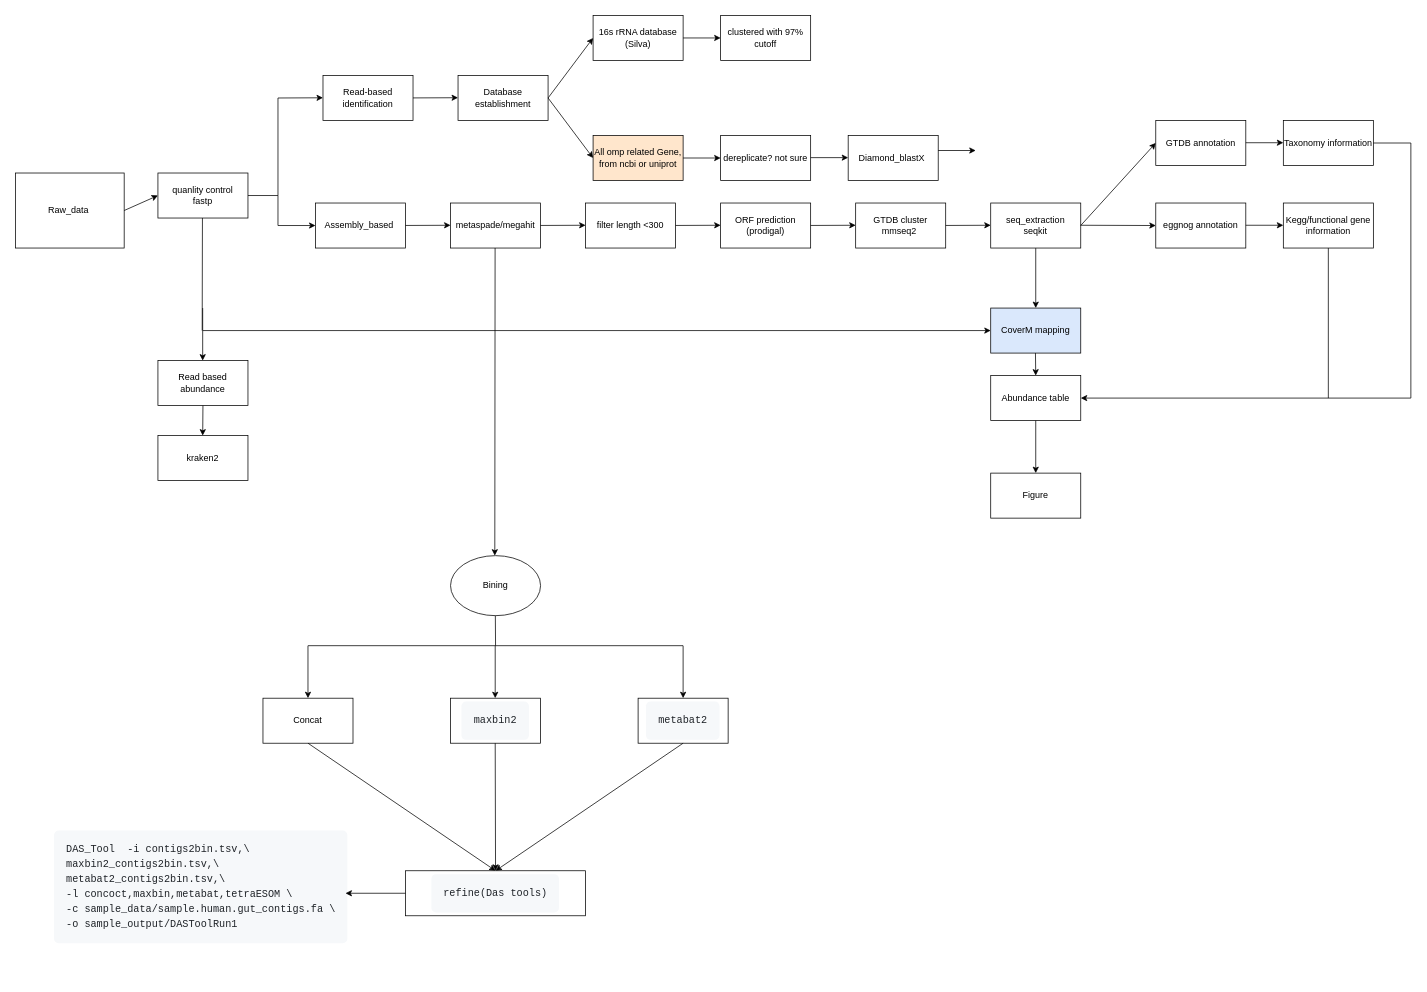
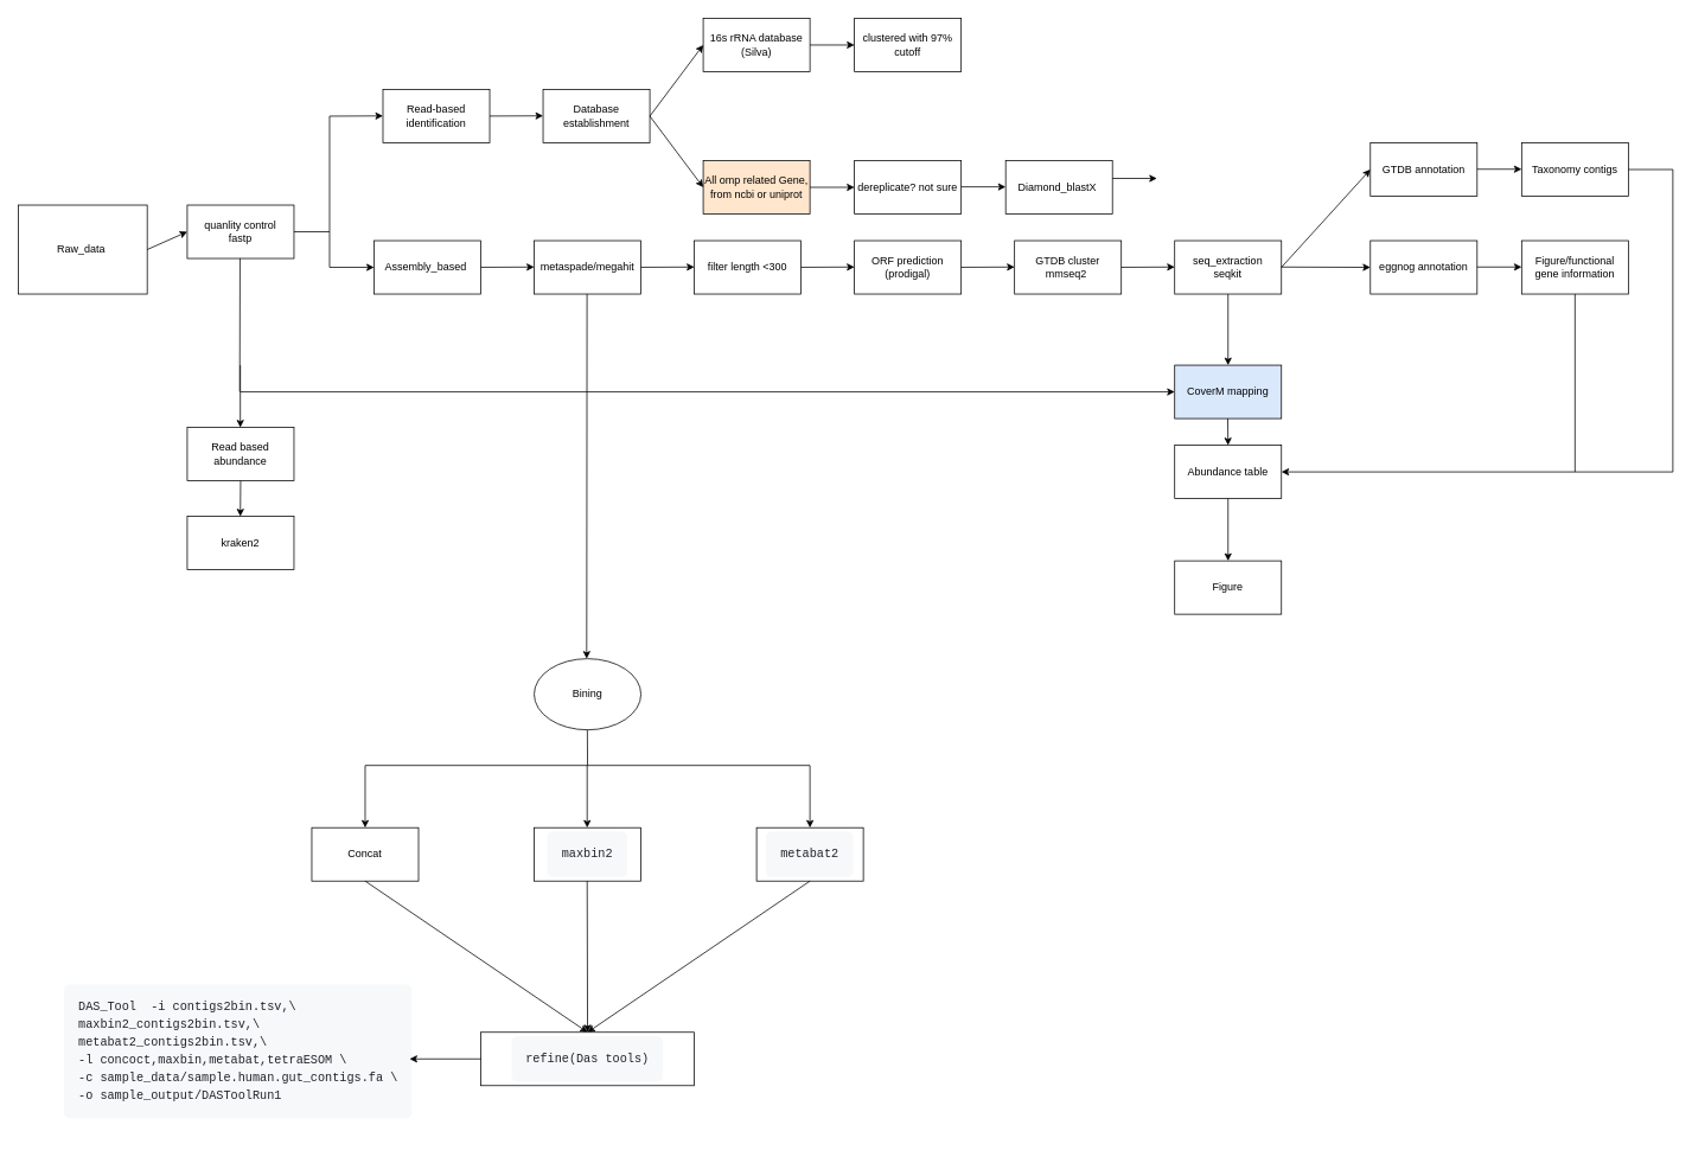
- <mxCell id="40" value="Taxonomy information" style="rounded=0;whiteSpace=wrap;html=1;" parent="1" vertex="1"><mxGeometry x="1710" y="160" width="120" height="60" as="geometry" /></mxCell>
+ <mxCell id="40" value="Taxonomy contigs" style="rounded=0;whiteSpace=wrap;html=1;" parent="1" vertex="1"><mxGeometry x="1710" y="160" width="120" height="60" as="geometry" /></mxCell>
- <mxCell id="42" value="Kegg/functional gene information" style="rounded=0;whiteSpace=wrap;html=1;" parent="1" vertex="1"><mxGeometry x="1710" y="270" width="120" height="60" as="geometry" /></mxCell>
+ <mxCell id="42" value="Figure/functional gene information" style="rounded=0;whiteSpace=wrap;html=1;" parent="1" vertex="1"><mxGeometry x="1710" y="270" width="120" height="60" as="geometry" /></mxCell>
